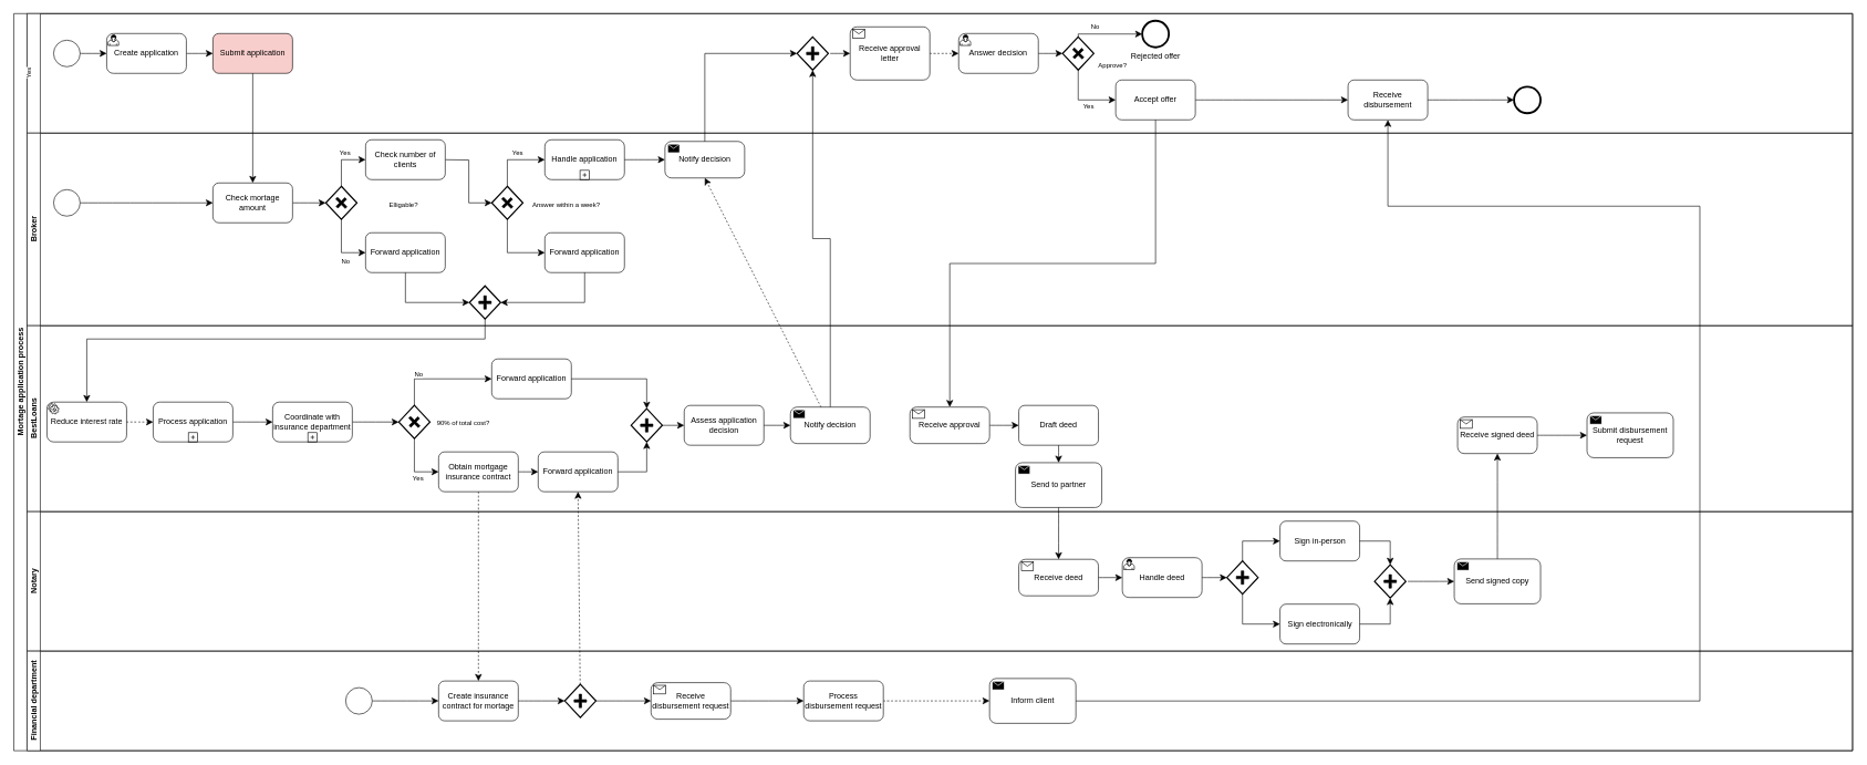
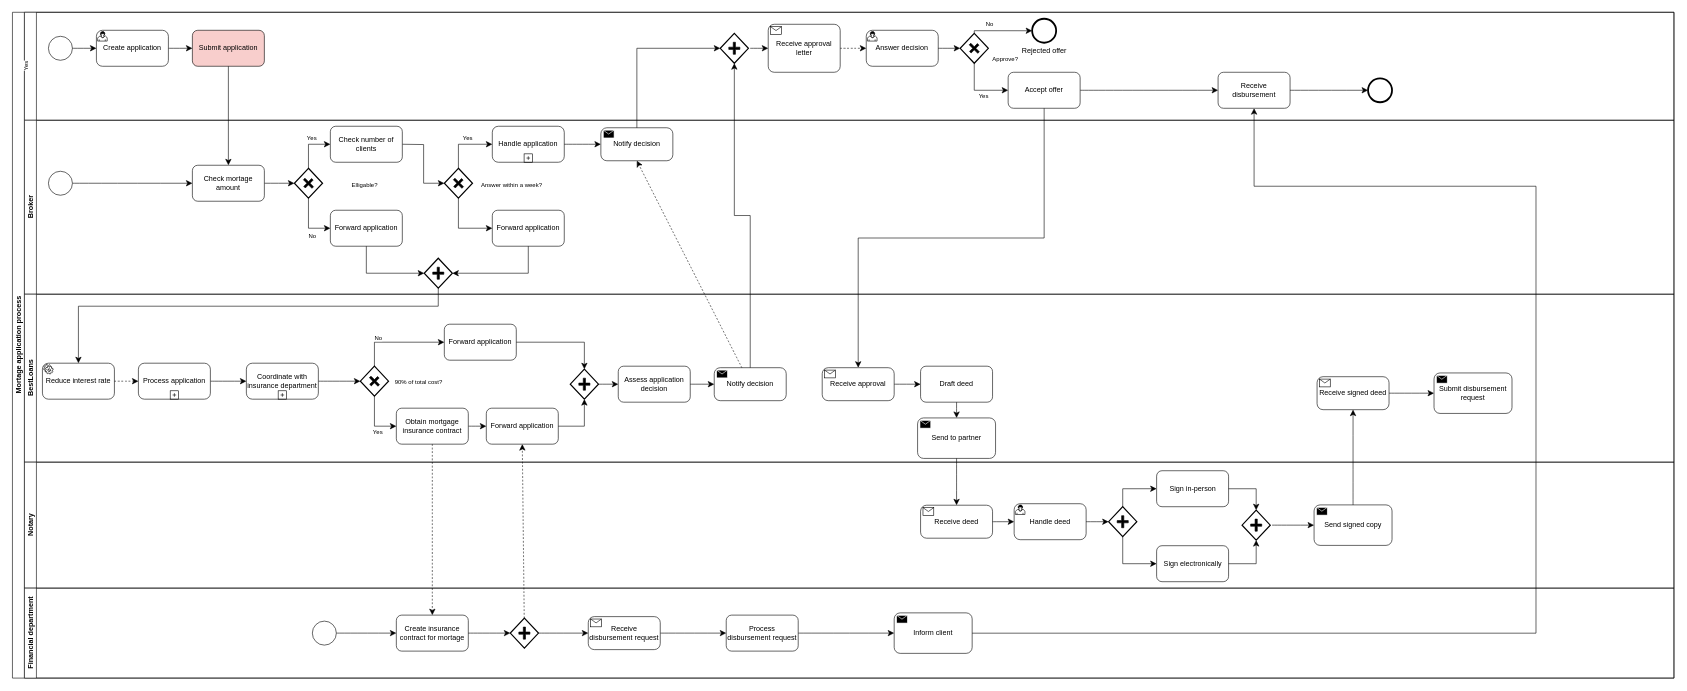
- <mxCell id="126" style="edgeStyle=none;curved=1;rounded=0;orthogonalLoop=1;jettySize=auto;html=1;entryX=0;entryY=0.5;entryDx=0;entryDy=0;entryPerimeter=0;fontSize=12;startSize=8;endSize=8;dashed=1;" edge="1" parent="115" source="127" target="119"><mxGeometry relative="1" as="geometry" /></mxCell>
+ <mxCell id="126" style="edgeStyle=none;curved=1;rounded=0;orthogonalLoop=1;jettySize=auto;html=1;entryX=0;entryY=0.5;entryDx=0;entryDy=0;entryPerimeter=0;fontSize=12;startSize=8;endSize=8;" edge="1" parent="115" source="127" target="119"><mxGeometry relative="1" as="geometry" /></mxCell>
